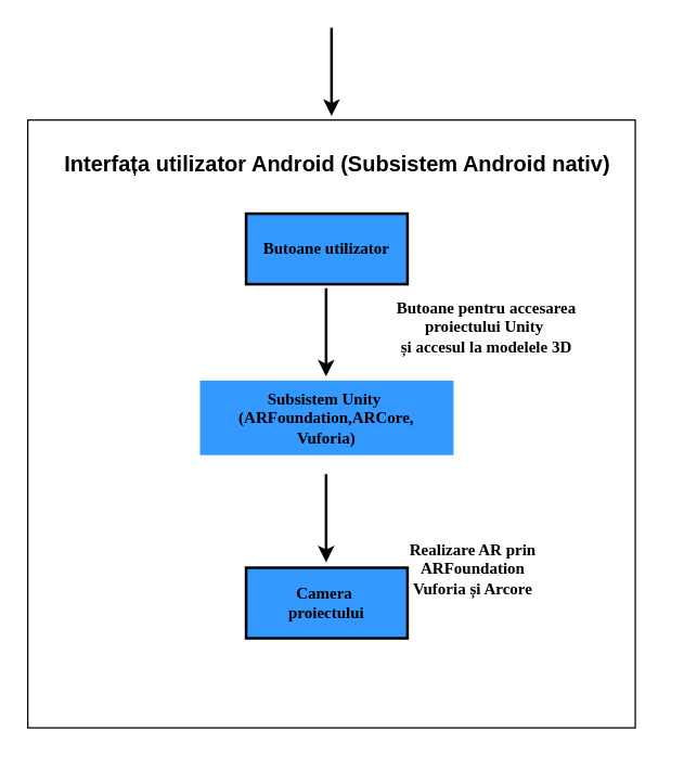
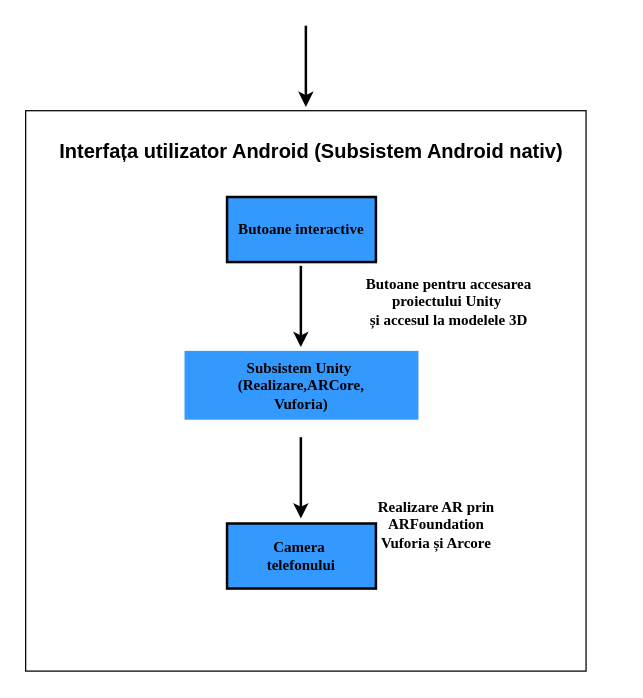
- <mxCell id="3" value="Butoane utilizator" style="rounded=0;whiteSpace=wrap;html=1;fontStyle=1;fontFamily=Verdana;labelBackgroundColor=none;strokeWidth=2;fillColor=#3399FF;" parent="1" vertex="1"><mxGeometry x="181" y="157" width="119" height="52" as="geometry" /></mxCell>
+ <mxCell id="3" value="Butoane interactive" style="rounded=0;whiteSpace=wrap;html=1;fontStyle=1;fontFamily=Verdana;labelBackgroundColor=none;strokeWidth=2;fillColor=#3399FF;" parent="1" vertex="1"><mxGeometry x="181" y="157" width="119" height="52" as="geometry" /></mxCell>
- <mxCell id="5" value="Subsistem Unity&amp;nbsp;&lt;br&gt;(ARFoundation,ARCore,&lt;br&gt;Vuforia)" style="rounded=0;whiteSpace=wrap;html=1;fontFamily=Verdana;fontStyle=1;strokeWidth=2;strokeColor=#FFFFFF;fillColor=#3399FF;" parent="1" vertex="1"><mxGeometry x="146" y="279" width="189" height="57" as="geometry" /></mxCell>
+ <mxCell id="5" value="Subsistem Unity&amp;nbsp;&lt;br&gt;(Realizare,ARCore,&lt;br&gt;Vuforia)" style="rounded=0;whiteSpace=wrap;html=1;fontFamily=Verdana;fontStyle=1;strokeWidth=2;strokeColor=#FFFFFF;fillColor=#3399FF;" parent="1" vertex="1"><mxGeometry x="146" y="279" width="189" height="57" as="geometry" /></mxCell>
- <mxCell id="6" value="Camera&amp;nbsp;&lt;br&gt;proiectului" style="rounded=0;whiteSpace=wrap;html=1;fontStyle=1;fontFamily=Verdana;strokeWidth=2;fillColor=#3399FF;" parent="1" vertex="1"><mxGeometry x="181" y="418" width="119" height="52" as="geometry" /></mxCell>
+ <mxCell id="6" value="Camera&amp;nbsp;&lt;br&gt;telefonului" style="rounded=0;whiteSpace=wrap;html=1;fontStyle=1;fontFamily=Verdana;strokeWidth=2;fillColor=#3399FF;" parent="1" vertex="1"><mxGeometry x="181" y="418" width="119" height="52" as="geometry" /></mxCell>
